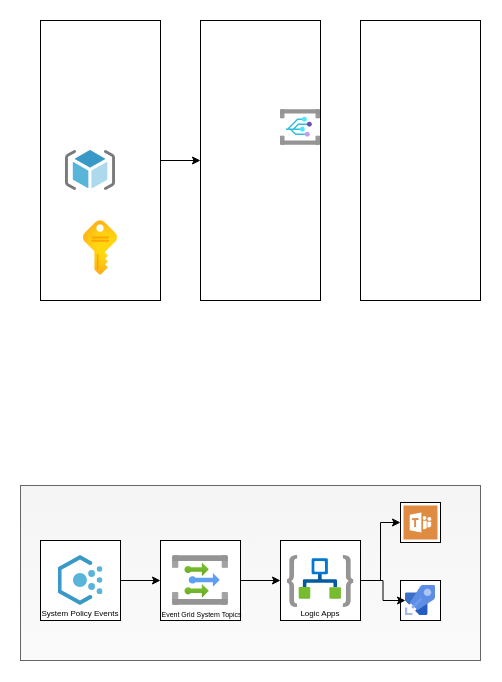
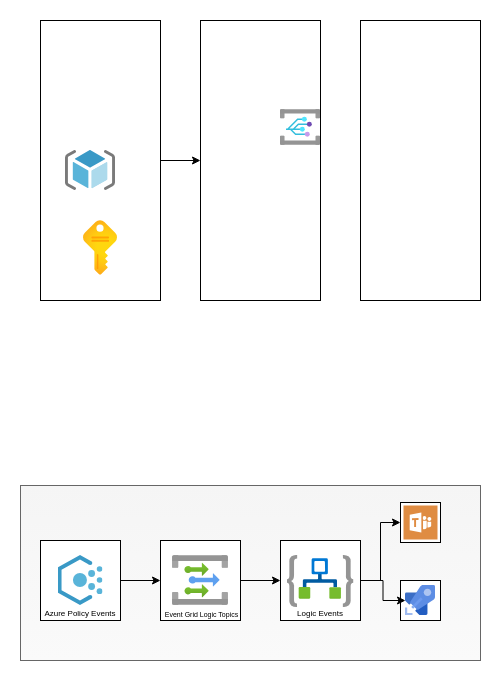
- <mxCell id="25" value="&lt;font style=&quot;font-size: 8px;&quot;&gt;System Policy Events&lt;/font&gt;" style="text;html=1;strokeColor=none;fillColor=none;align=center;verticalAlign=middle;whiteSpace=wrap;rounded=0;" parent="10" vertex="1"><mxGeometry y="95" width="90" height="30" as="geometry" /></mxCell>
+ <mxCell id="25" value="&lt;font style=&quot;font-size: 8px;&quot;&gt;Azure Policy Events&lt;/font&gt;" style="text;html=1;strokeColor=none;fillColor=none;align=center;verticalAlign=middle;whiteSpace=wrap;rounded=0;" parent="10" vertex="1"><mxGeometry y="95" width="90" height="30" as="geometry" /></mxCell>
- <mxCell id="27" value="&lt;span style=&quot;font-size: 8px;&quot;&gt;Logic Apps&lt;/span&gt;" style="text;html=1;strokeColor=none;fillColor=none;align=center;verticalAlign=middle;whiteSpace=wrap;rounded=0;" parent="10" vertex="1"><mxGeometry x="240" y="95" width="90" height="30" as="geometry" /></mxCell>
+ <mxCell id="27" value="&lt;span style=&quot;font-size: 8px;&quot;&gt;Logic Events&lt;/span&gt;" style="text;html=1;strokeColor=none;fillColor=none;align=center;verticalAlign=middle;whiteSpace=wrap;rounded=0;" parent="10" vertex="1"><mxGeometry x="240" y="95" width="90" height="30" as="geometry" /></mxCell>
- <mxCell id="26" value="&lt;font style=&quot;font-size: 7px;&quot;&gt;Event Grid System Topics&lt;/font&gt;" style="text;html=1;strokeColor=none;fillColor=none;align=center;verticalAlign=middle;whiteSpace=wrap;rounded=0;" parent="10" vertex="1"><mxGeometry x="124" y="96" width="85" height="30" as="geometry" /></mxCell>
+ <mxCell id="26" value="&lt;font style=&quot;font-size: 7px;&quot;&gt;Event Grid Logic Topics&lt;/font&gt;" style="text;html=1;strokeColor=none;fillColor=none;align=center;verticalAlign=middle;whiteSpace=wrap;rounded=0;" parent="10" vertex="1"><mxGeometry x="124" y="96" width="85" height="30" as="geometry" /></mxCell>
